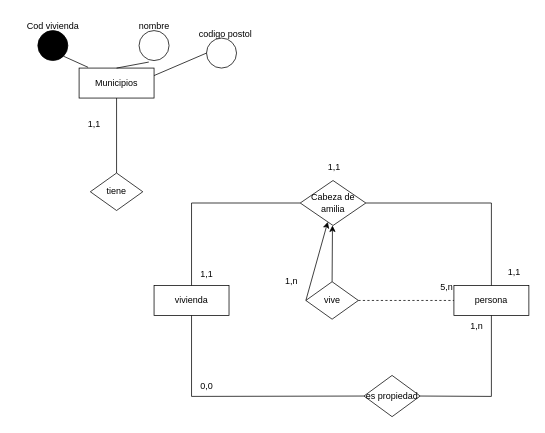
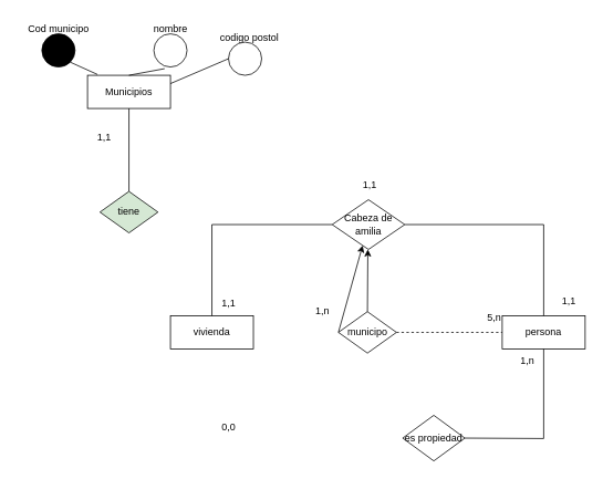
- <mxCell id="12" value="Cod vivienda" style="text;html=1;align=center;verticalAlign=middle;resizable=0;points=[];autosize=1;strokeColor=none;fillColor=none;" vertex="1" parent="1"><mxGeometry x="20" y="20" width="100" height="30" as="geometry" /></mxCell>
+ <mxCell id="12" value="Cod municipo" style="text;html=1;align=center;verticalAlign=middle;resizable=0;points=[];autosize=1;strokeColor=none;fillColor=none;" vertex="1" parent="1"><mxGeometry x="20" y="20" width="100" height="30" as="geometry" /></mxCell>
- <mxCell id="5" value="tiene" style="rhombus;whiteSpace=wrap;html=1;" vertex="1" parent="1"><mxGeometry x="120" y="230" width="70" height="50" as="geometry" /></mxCell>
+ <mxCell id="5" value="tiene" style="rhombus;whiteSpace=wrap;html=1;fillColor=#d5e8d4;" vertex="1" parent="1"><mxGeometry x="120" y="230" width="70" height="50" as="geometry" /></mxCell>
- <mxCell id="7" value="vive" style="rhombus;whiteSpace=wrap;html=1;" vertex="1" parent="1"><mxGeometry x="407.5" y="375" width="70" height="50" as="geometry" /></mxCell>
+ <mxCell id="7" value="municipo" style="rhombus;whiteSpace=wrap;html=1;" vertex="1" parent="1"><mxGeometry x="407.5" y="375" width="70" height="50" as="geometry" /></mxCell>
- <mxCell id="21" value="" style="endArrow=none;html=1;rounded=0;entryX=0;entryY=0.5;entryDx=0;entryDy=0;exitX=0.5;exitY=1;exitDx=0;exitDy=0;" edge="1" parent="1" source="3" target="8"><mxGeometry width="50" height="50" relative="1" as="geometry"><mxPoint x="265" y="590" as="sourcePoint" /><mxPoint x="315" y="540" as="targetPoint" /><Array as="points"><mxPoint x="255" y="528" /></Array></mxGeometry></mxCell>
